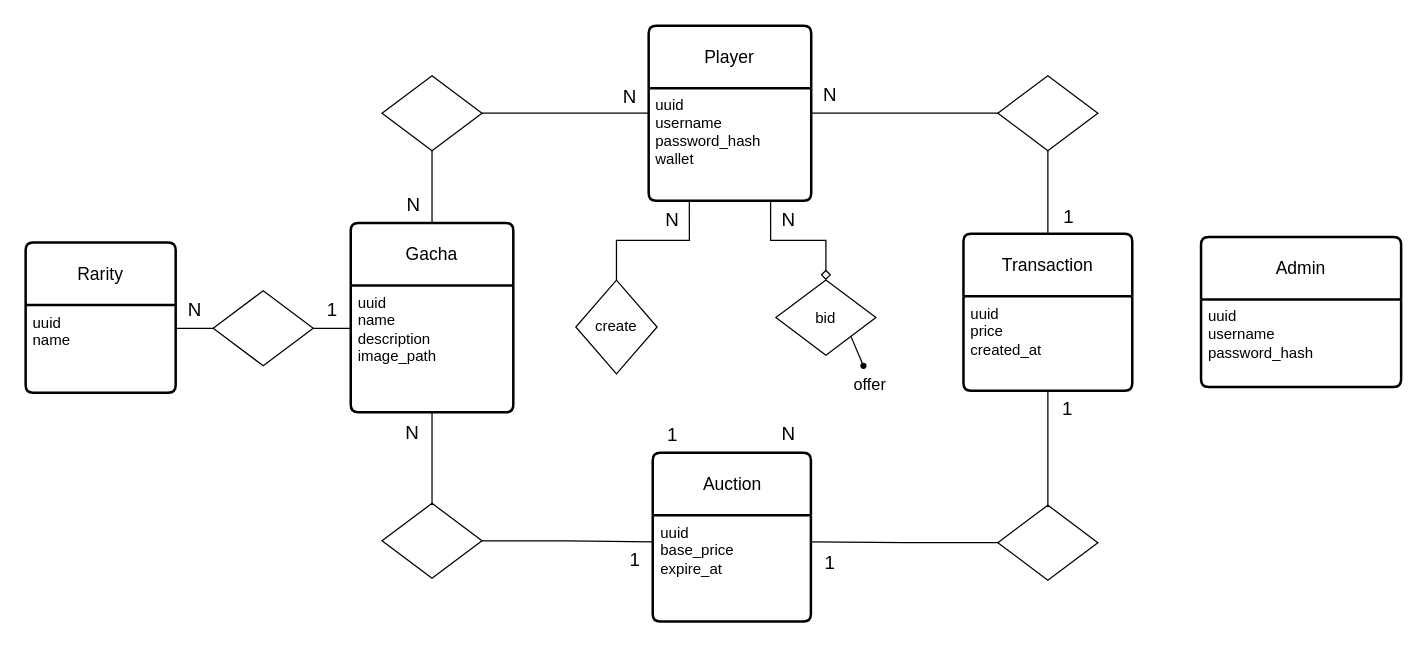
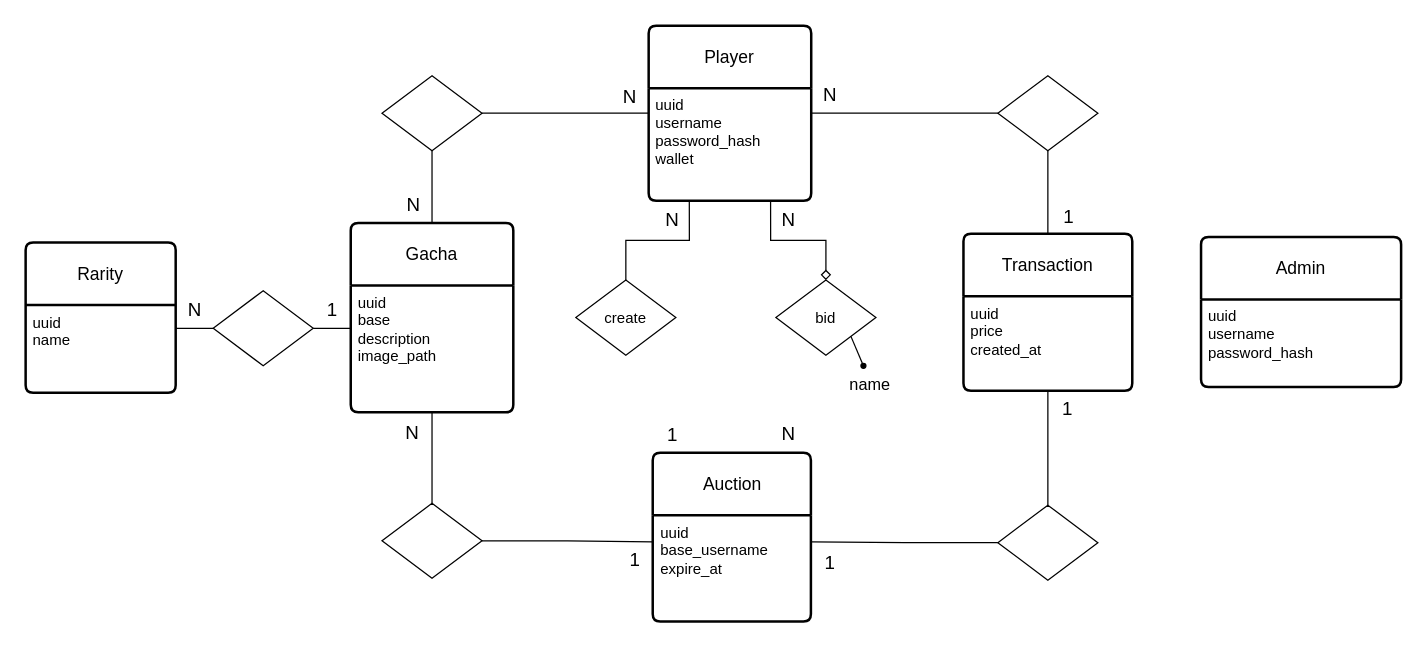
- <mxCell id="32" value="create" style="shape=rhombus;perimeter=rhombusPerimeter;whiteSpace=wrap;html=1;align=center;direction=west;" vertex="1" parent="1"><mxGeometry x="460" y="223.5" width="65" height="75" as="geometry" /></mxCell>
+ <mxCell id="32" value="create" style="shape=rhombus;perimeter=rhombusPerimeter;whiteSpace=wrap;html=1;align=center;direction=west;" vertex="1" parent="1"><mxGeometry x="460" y="223.5" width="80" height="60" as="geometry" /></mxCell>
- <mxCell id="10" value="&lt;div&gt;&lt;span style=&quot;background-color: initial;&quot;&gt;uuid&lt;/span&gt;&lt;/div&gt;&lt;div&gt;name&lt;br&gt;&lt;/div&gt;&lt;div&gt;description&lt;br&gt;&lt;/div&gt;&lt;div&gt;image_path&lt;br&gt;&lt;/div&gt;" style="align=left;strokeColor=none;fillColor=none;spacingLeft=4;fontSize=12;verticalAlign=top;resizable=0;rotatable=0;part=1;html=1;" vertex="1" parent="9"><mxGeometry y="50" width="130" height="101.5" as="geometry" /></mxCell>
+ <mxCell id="10" value="&lt;div&gt;&lt;span style=&quot;background-color: initial;&quot;&gt;uuid&lt;/span&gt;&lt;/div&gt;&lt;div&gt;base&lt;br&gt;&lt;/div&gt;&lt;div&gt;description&lt;br&gt;&lt;/div&gt;&lt;div&gt;image_path&lt;br&gt;&lt;/div&gt;" style="align=left;strokeColor=none;fillColor=none;spacingLeft=4;fontSize=12;verticalAlign=top;resizable=0;rotatable=0;part=1;html=1;" vertex="1" parent="9"><mxGeometry y="50" width="130" height="101.5" as="geometry" /></mxCell>
- <mxCell id="40" value="offer" style="text;html=1;align=center;verticalAlign=middle;resizable=0;points=[];autosize=1;strokeColor=none;fillColor=none;fontSize=13;" vertex="1" parent="1"><mxGeometry x="670" y="292" width="50" height="30" as="geometry" /></mxCell>
+ <mxCell id="40" value="name" style="text;html=1;align=center;verticalAlign=middle;resizable=0;points=[];autosize=1;strokeColor=none;fillColor=none;fontSize=13;" vertex="1" parent="1"><mxGeometry x="670" y="292" width="50" height="30" as="geometry" /></mxCell>
- <mxCell id="21" value="&lt;div&gt;&lt;span style=&quot;background-color: initial;&quot;&gt;uuid&lt;/span&gt;&lt;/div&gt;&lt;div&gt;base_price&lt;/div&gt;&lt;div&gt;expire_at&lt;br&gt;&lt;/div&gt;" style="align=left;strokeColor=none;fillColor=none;spacingLeft=4;fontSize=12;verticalAlign=top;resizable=0;rotatable=0;part=1;html=1;" vertex="1" parent="20"><mxGeometry y="50" width="126.5" height="85" as="geometry" /></mxCell>
+ <mxCell id="21" value="&lt;div&gt;&lt;span style=&quot;background-color: initial;&quot;&gt;uuid&lt;/span&gt;&lt;/div&gt;&lt;div&gt;base_username&lt;/div&gt;&lt;div&gt;expire_at&lt;br&gt;&lt;/div&gt;" style="align=left;strokeColor=none;fillColor=none;spacingLeft=4;fontSize=12;verticalAlign=top;resizable=0;rotatable=0;part=1;html=1;" vertex="1" parent="20"><mxGeometry y="50" width="126.5" height="85" as="geometry" /></mxCell>
